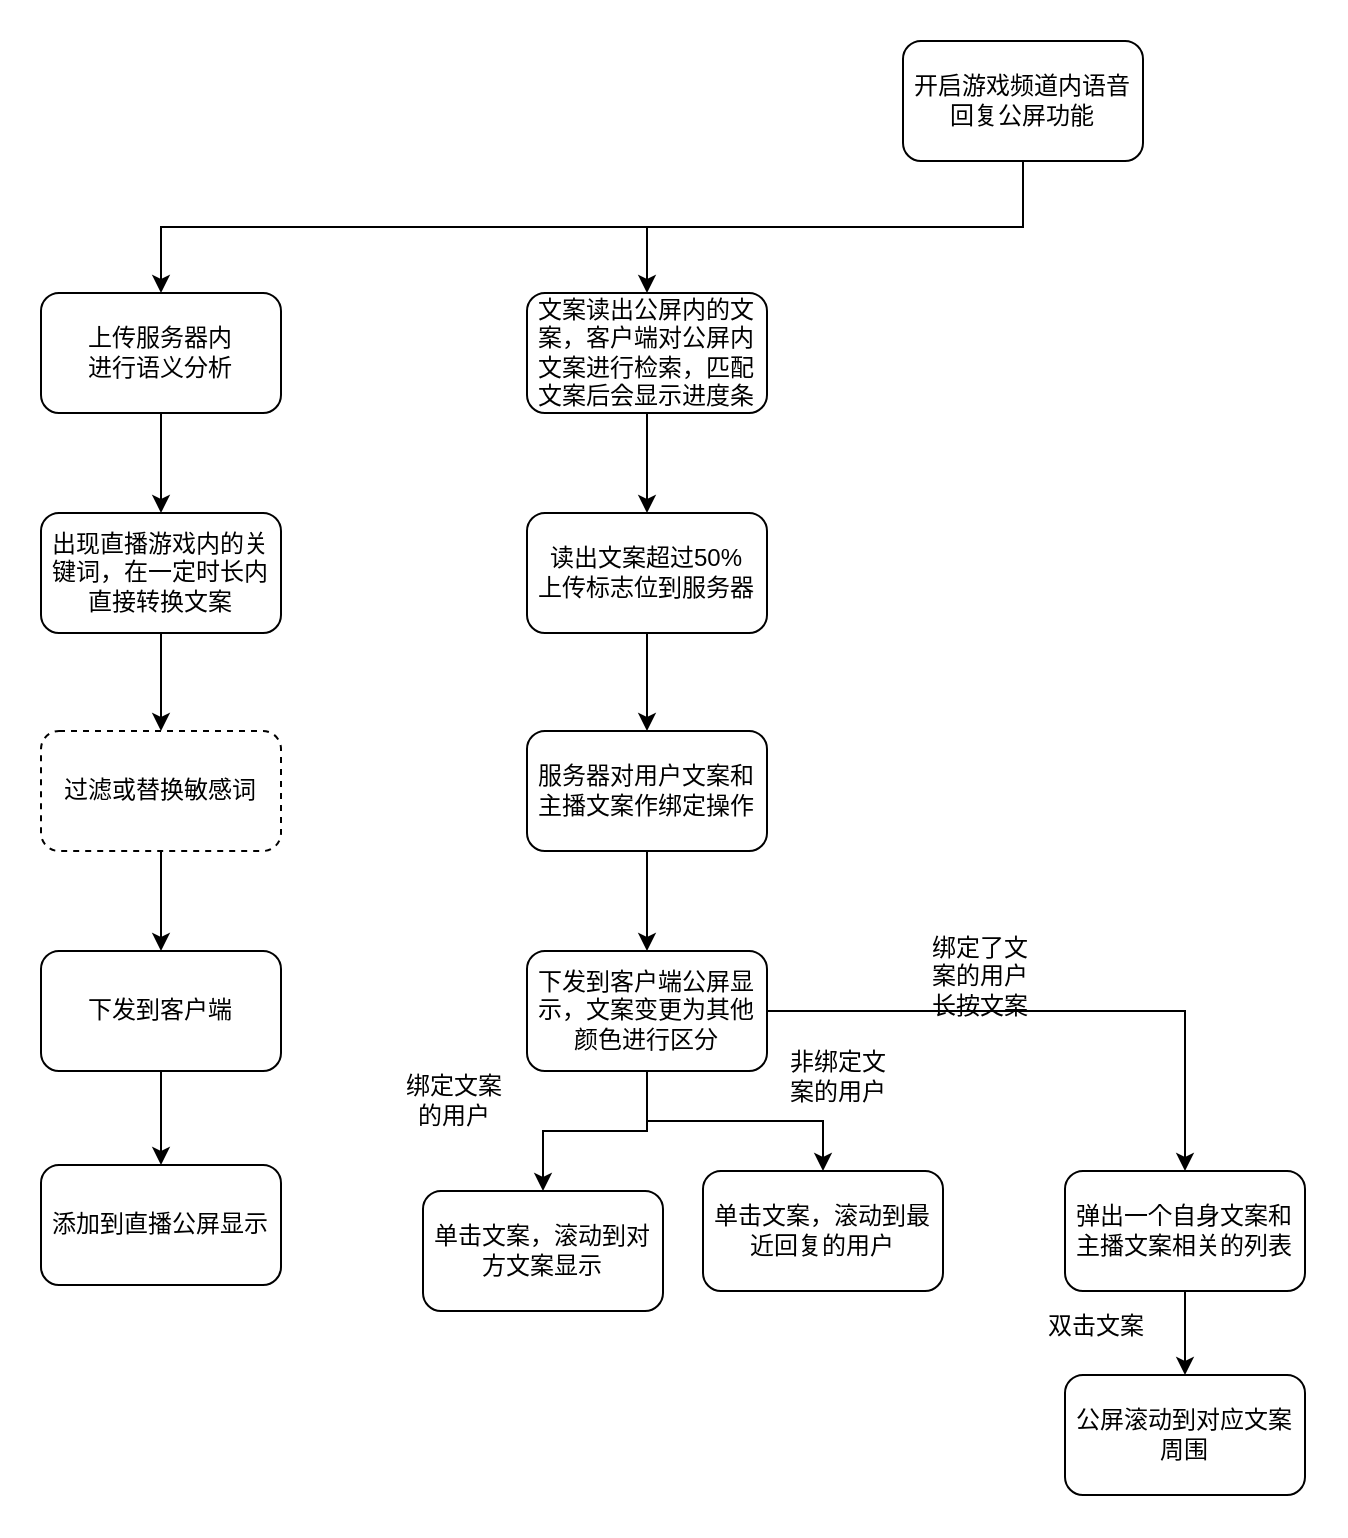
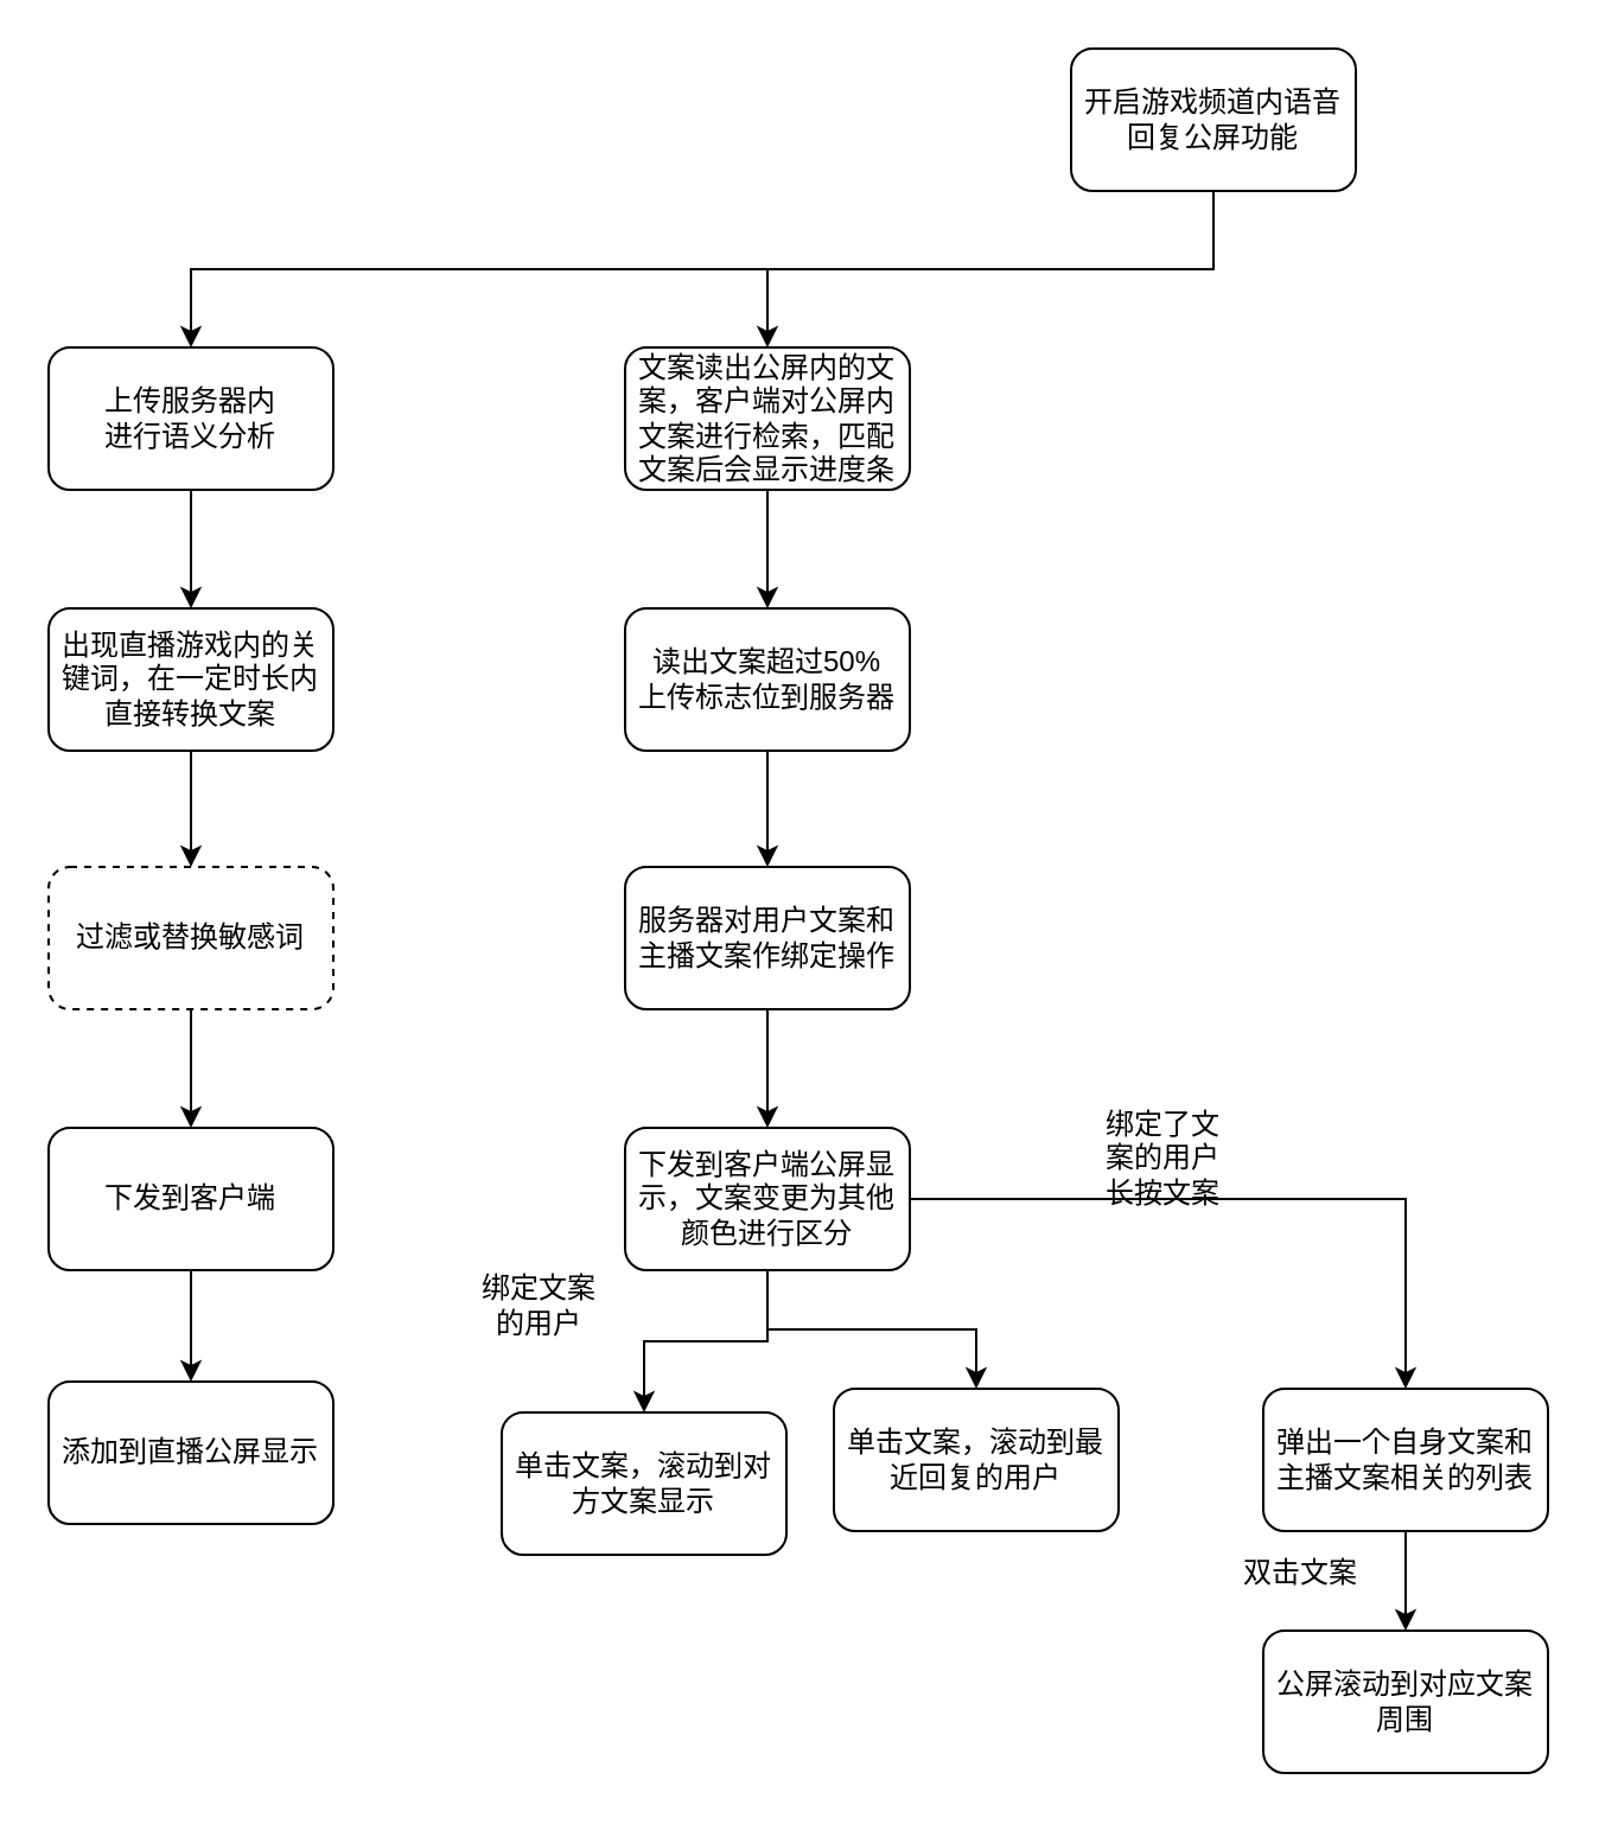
- <mxCell id="27" value="非绑定文案的用户" style="text;html=1;strokeColor=none;fillColor=none;align=center;verticalAlign=middle;whiteSpace=wrap;rounded=0;" vertex="1" parent="1"><mxGeometry x="389" y="523" width="60" height="30" as="geometry" /></mxCell>
